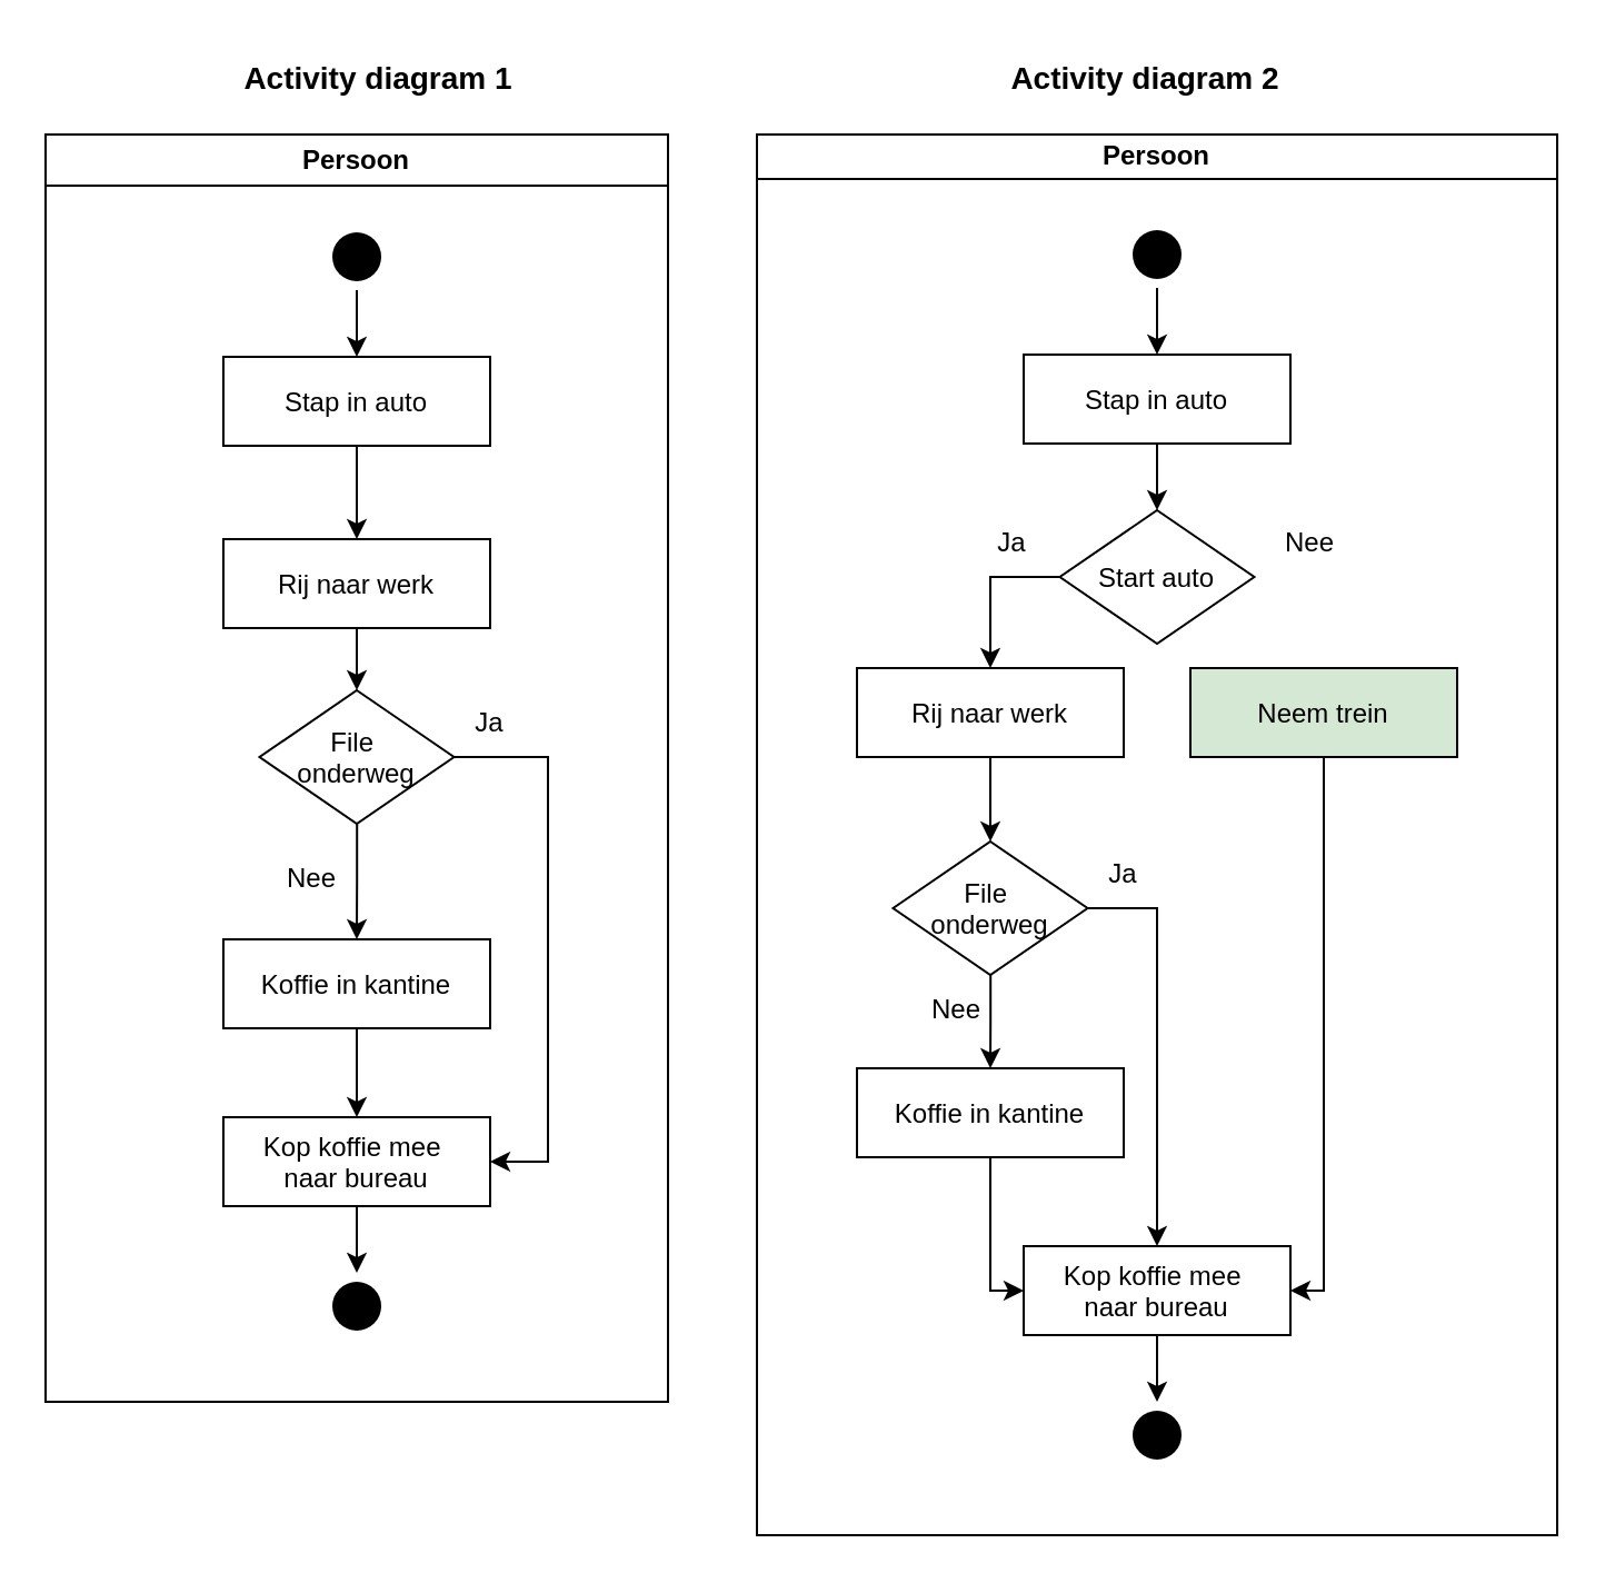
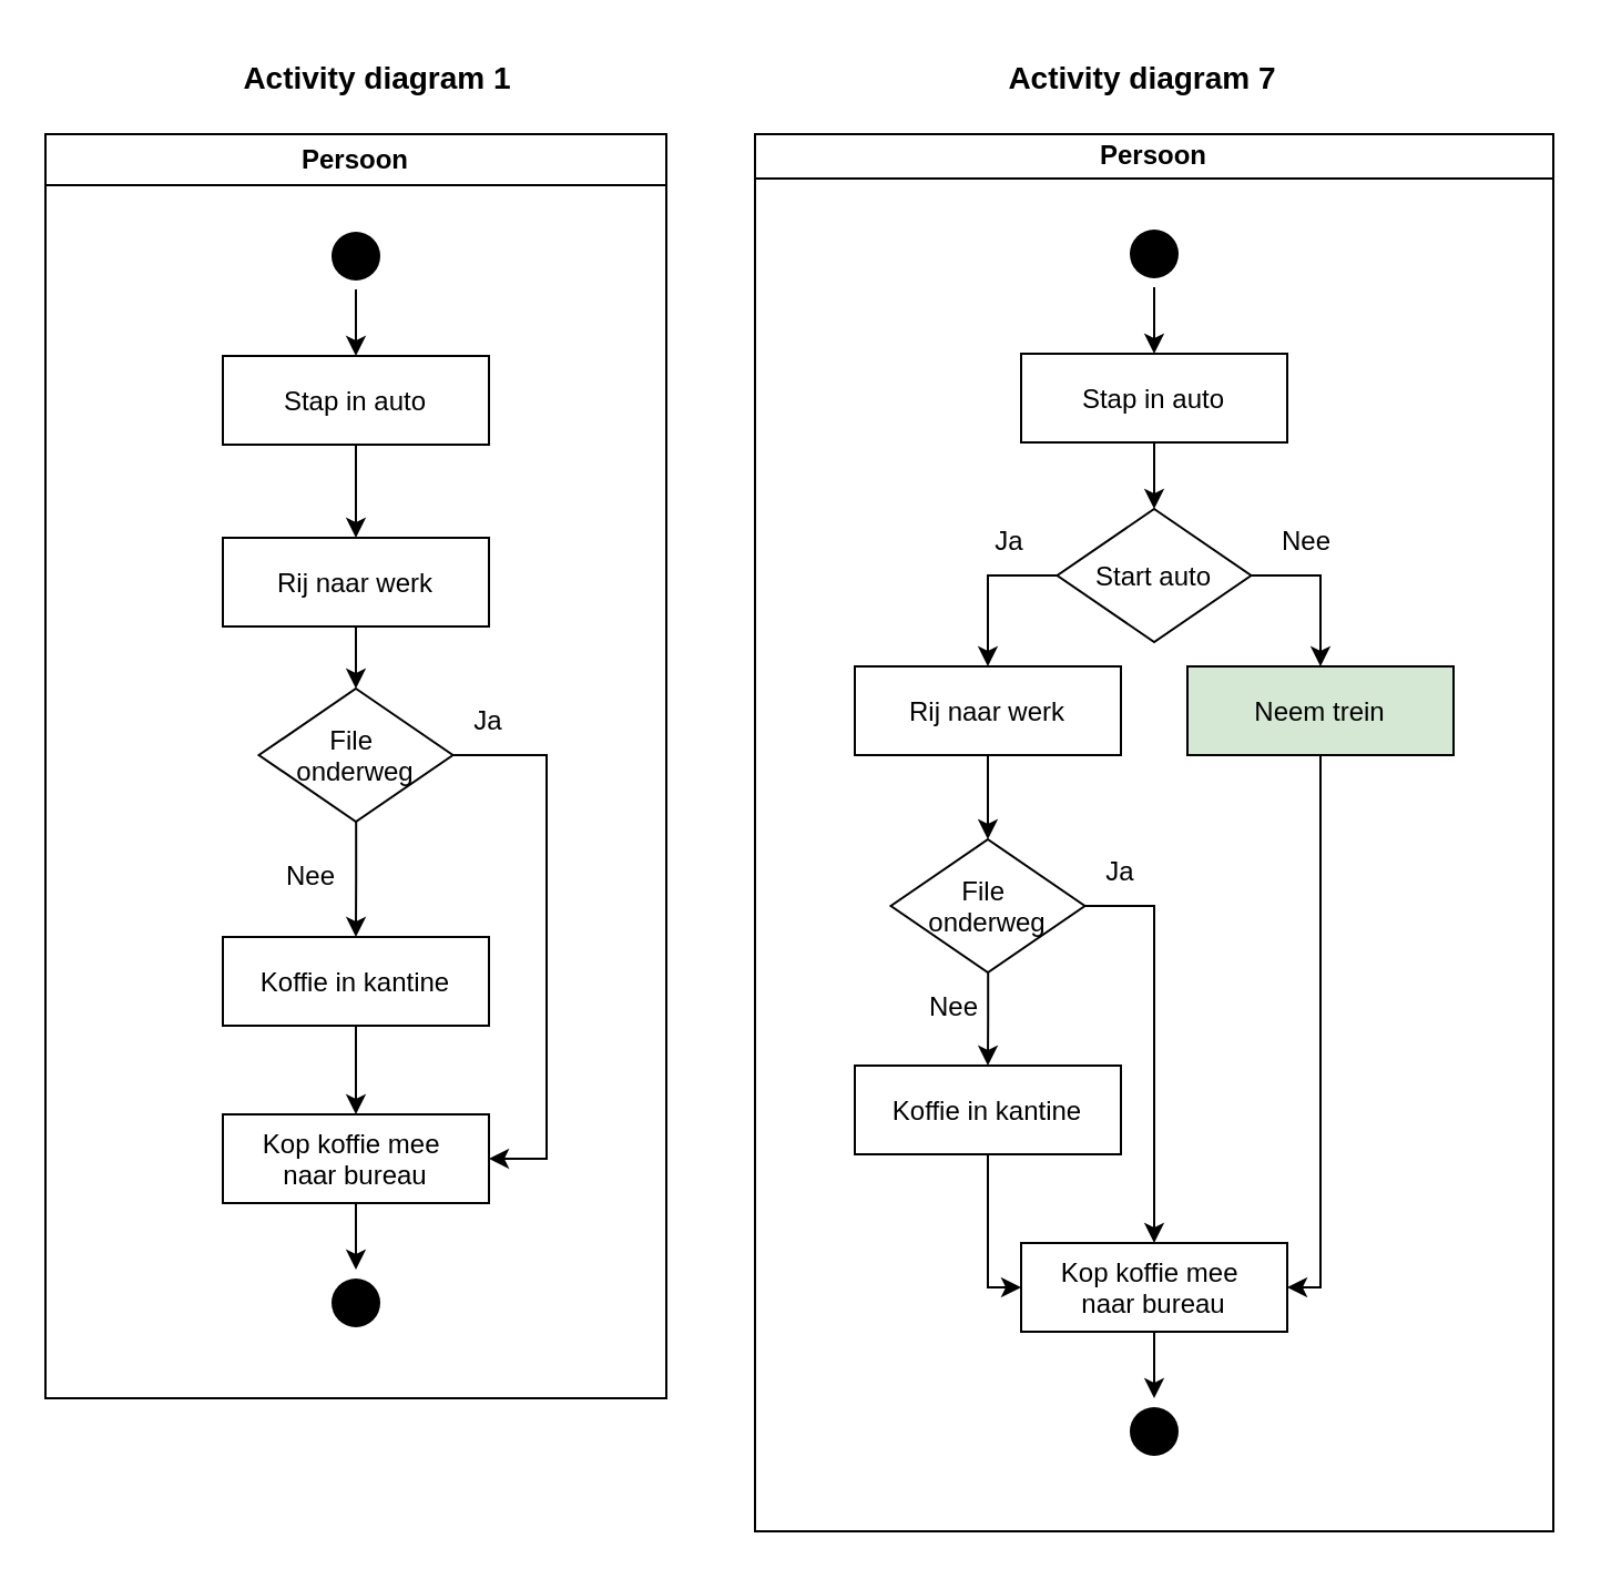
- <mxCell id="45" value="Activity diagram 2" style="text;html=1;align=center;verticalAlign=middle;whiteSpace=wrap;rounded=0;fontStyle=1;fontSize=14;" vertex="1" parent="1"><mxGeometry x="450" width="130" height="30" as="geometry" y="20" /></mxCell>
+ <mxCell id="45" value="Activity diagram 7" style="text;html=1;align=center;verticalAlign=middle;whiteSpace=wrap;rounded=0;fontStyle=1;fontSize=14;" vertex="1" parent="1"><mxGeometry x="450" width="130" height="30" as="geometry" y="20" /></mxCell>
+ <mxCell id="37" style="edgeStyle=orthogonalEdgeStyle;rounded=0;orthogonalLoop=1;jettySize=auto;html=1;entryX=0.5;entryY=0;entryDx=0;entryDy=0;exitX=1;exitY=0.5;exitDx=0;exitDy=0;shadow=0;" edge="1" parent="19" source="38" target="40"><mxGeometry relative="1" as="geometry" /></mxCell>
